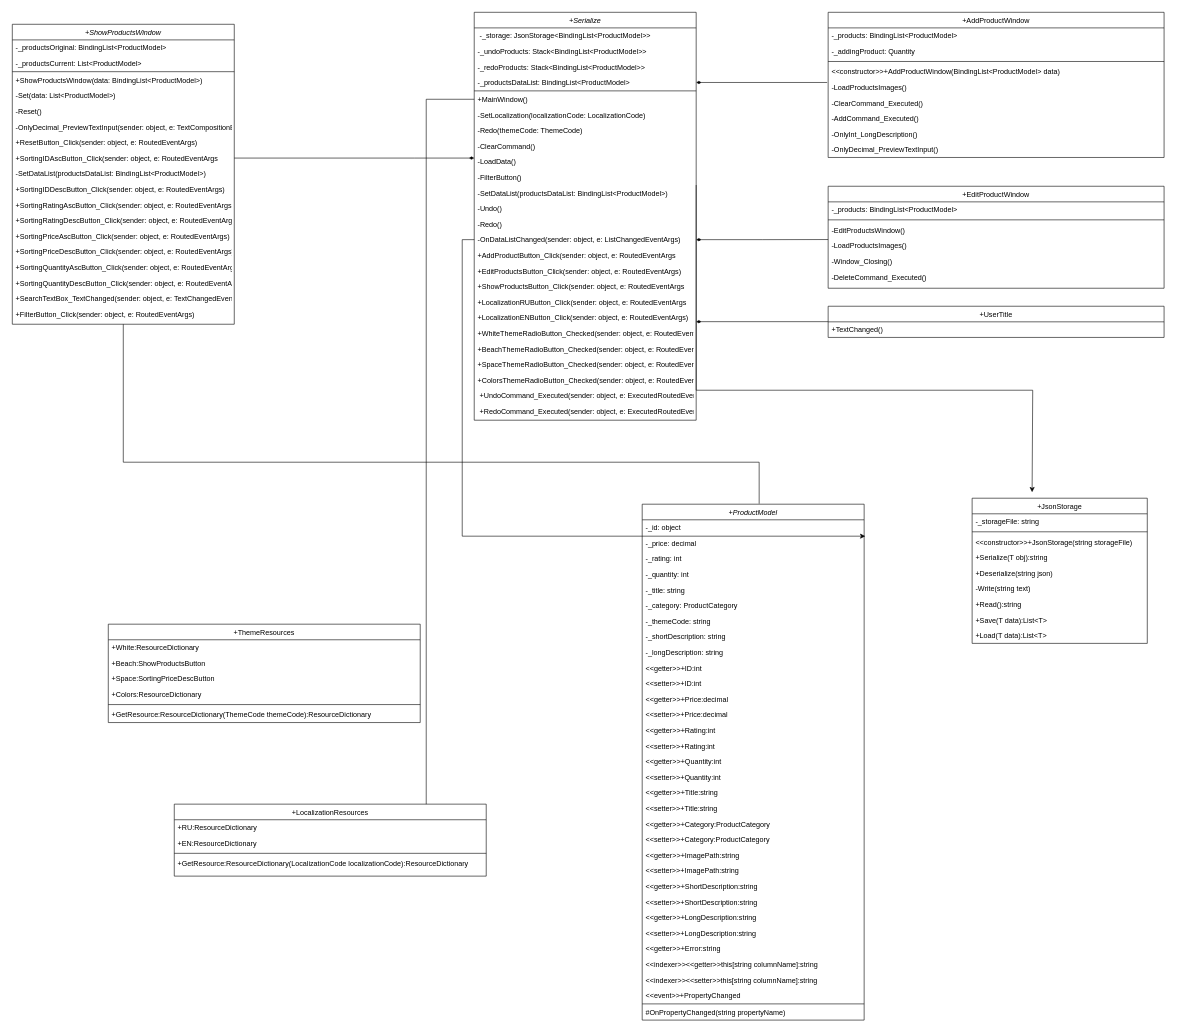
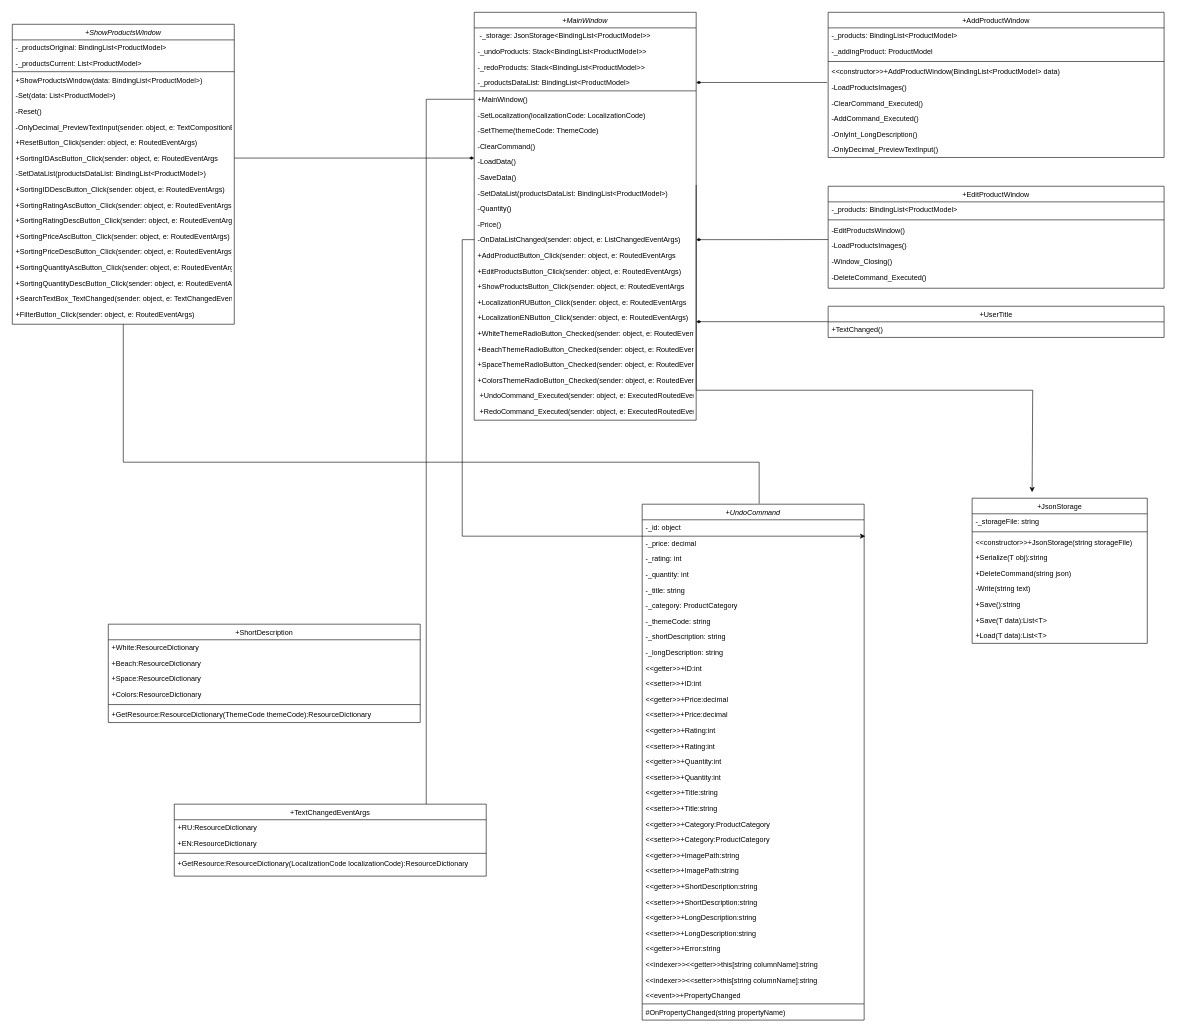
- <mxCell id="75" value="+Serialize" style="swimlane;fontStyle=2;align=center;verticalAlign=top;childLayout=stackLayout;horizontal=1;startSize=26;horizontalStack=0;resizeParent=1;resizeLast=0;collapsible=1;marginBottom=0;rounded=0;shadow=0;strokeWidth=1;" vertex="1" parent="1"><mxGeometry x="790" y="20" width="370" height="680" as="geometry"><mxRectangle x="230" y="140" width="160" height="26" as="alternateBounds" /></mxGeometry></mxCell>
+ <mxCell id="75" value="+MainWindow" style="swimlane;fontStyle=2;align=center;verticalAlign=top;childLayout=stackLayout;horizontal=1;startSize=26;horizontalStack=0;resizeParent=1;resizeLast=0;collapsible=1;marginBottom=0;rounded=0;shadow=0;strokeWidth=1;" vertex="1" parent="1"><mxGeometry x="790" y="20" width="370" height="680" as="geometry"><mxRectangle x="230" y="140" width="160" height="26" as="alternateBounds" /></mxGeometry></mxCell>
- <mxCell id="60" value="-_addingProduct: Quantity" style="text;align=left;verticalAlign=top;spacingLeft=4;spacingRight=4;overflow=hidden;rotatable=0;points=[[0,0.5],[1,0.5]];portConstraint=eastwest;" parent="58" vertex="1"><mxGeometry y="52" width="560" height="26" as="geometry" /></mxCell>
+ <mxCell id="60" value="-_addingProduct: ProductModel" style="text;align=left;verticalAlign=top;spacingLeft=4;spacingRight=4;overflow=hidden;rotatable=0;points=[[0,0.5],[1,0.5]];portConstraint=eastwest;" parent="58" vertex="1"><mxGeometry y="52" width="560" height="26" as="geometry" /></mxCell>
- <mxCell id="83" value="-Redo(themeCode: ThemeCode)" style="text;align=left;verticalAlign=top;spacingLeft=4;spacingRight=4;overflow=hidden;rotatable=0;points=[[0,0.5],[1,0.5]];portConstraint=eastwest;rounded=0;shadow=0;html=0;" vertex="1" parent="75"><mxGeometry y="184" width="370" height="26" as="geometry" /></mxCell>
+ <mxCell id="83" value="-SetTheme(themeCode: ThemeCode)" style="text;align=left;verticalAlign=top;spacingLeft=4;spacingRight=4;overflow=hidden;rotatable=0;points=[[0,0.5],[1,0.5]];portConstraint=eastwest;rounded=0;shadow=0;html=0;" vertex="1" parent="75"><mxGeometry y="184" width="370" height="26" as="geometry" /></mxCell>
- <mxCell id="87" value="-FilterButton()" style="text;align=left;verticalAlign=top;spacingLeft=4;spacingRight=4;overflow=hidden;rotatable=0;points=[[0,0.5],[1,0.5]];portConstraint=eastwest;rounded=0;shadow=0;html=0;" vertex="1" parent="75"><mxGeometry y="262" width="370" height="26" as="geometry" /></mxCell>
+ <mxCell id="87" value="-SaveData()" style="text;align=left;verticalAlign=top;spacingLeft=4;spacingRight=4;overflow=hidden;rotatable=0;points=[[0,0.5],[1,0.5]];portConstraint=eastwest;rounded=0;shadow=0;html=0;" vertex="1" parent="75"><mxGeometry y="262" width="370" height="26" as="geometry" /></mxCell>
- <mxCell id="89" value="-Undo()" style="text;align=left;verticalAlign=top;spacingLeft=4;spacingRight=4;overflow=hidden;rotatable=0;points=[[0,0.5],[1,0.5]];portConstraint=eastwest;rounded=0;shadow=0;html=0;" vertex="1" parent="75"><mxGeometry y="314" width="370" height="26" as="geometry" /></mxCell>
+ <mxCell id="89" value="-Quantity()" style="text;align=left;verticalAlign=top;spacingLeft=4;spacingRight=4;overflow=hidden;rotatable=0;points=[[0,0.5],[1,0.5]];portConstraint=eastwest;rounded=0;shadow=0;html=0;" vertex="1" parent="75"><mxGeometry y="314" width="370" height="26" as="geometry" /></mxCell>
- <mxCell id="90" value="-Redo()" style="text;align=left;verticalAlign=top;spacingLeft=4;spacingRight=4;overflow=hidden;rotatable=0;points=[[0,0.5],[1,0.5]];portConstraint=eastwest;rounded=0;shadow=0;html=0;" vertex="1" parent="75"><mxGeometry y="340" width="370" height="26" as="geometry" /></mxCell>
+ <mxCell id="90" value="-Price()" style="text;align=left;verticalAlign=top;spacingLeft=4;spacingRight=4;overflow=hidden;rotatable=0;points=[[0,0.5],[1,0.5]];portConstraint=eastwest;rounded=0;shadow=0;html=0;" vertex="1" parent="75"><mxGeometry y="340" width="370" height="26" as="geometry" /></mxCell>
- <mxCell id="2" value="+ProductModel" style="swimlane;fontStyle=2;align=center;verticalAlign=top;childLayout=stackLayout;horizontal=1;startSize=26;horizontalStack=0;resizeParent=1;resizeLast=0;collapsible=1;marginBottom=0;rounded=0;shadow=0;strokeWidth=1;" parent="1" vertex="1"><mxGeometry x="1070" y="840" width="370" height="860" as="geometry"><mxRectangle x="230" y="140" width="160" height="26" as="alternateBounds" /></mxGeometry></mxCell>
+ <mxCell id="2" value="+UndoCommand" style="swimlane;fontStyle=2;align=center;verticalAlign=top;childLayout=stackLayout;horizontal=1;startSize=26;horizontalStack=0;resizeParent=1;resizeLast=0;collapsible=1;marginBottom=0;rounded=0;shadow=0;strokeWidth=1;" parent="1" vertex="1"><mxGeometry x="1070" y="840" width="370" height="860" as="geometry"><mxRectangle x="230" y="140" width="160" height="26" as="alternateBounds" /></mxGeometry></mxCell>
- <mxCell id="46" value="+Deserialize(string json)" style="text;align=left;verticalAlign=top;spacingLeft=4;spacingRight=4;overflow=hidden;rotatable=0;points=[[0,0.5],[1,0.5]];portConstraint=eastwest;" parent="41" vertex="1"><mxGeometry y="112" width="292" height="26" as="geometry" /></mxCell>
+ <mxCell id="46" value="+DeleteCommand(string json)" style="text;align=left;verticalAlign=top;spacingLeft=4;spacingRight=4;overflow=hidden;rotatable=0;points=[[0,0.5],[1,0.5]];portConstraint=eastwest;" parent="41" vertex="1"><mxGeometry y="112" width="292" height="26" as="geometry" /></mxCell>
- <mxCell id="48" value="+Read():string" style="text;align=left;verticalAlign=top;spacingLeft=4;spacingRight=4;overflow=hidden;rotatable=0;points=[[0,0.5],[1,0.5]];portConstraint=eastwest;" parent="41" vertex="1"><mxGeometry y="164" width="292" height="26" as="geometry" /></mxCell>
+ <mxCell id="48" value="+Save():string" style="text;align=left;verticalAlign=top;spacingLeft=4;spacingRight=4;overflow=hidden;rotatable=0;points=[[0,0.5],[1,0.5]];portConstraint=eastwest;" parent="41" vertex="1"><mxGeometry y="164" width="292" height="26" as="geometry" /></mxCell>
- <mxCell id="51" value="+ThemeResources" style="swimlane;fontStyle=0;align=center;verticalAlign=top;childLayout=stackLayout;horizontal=1;startSize=26;horizontalStack=0;resizeParent=1;resizeLast=0;collapsible=1;marginBottom=0;rounded=0;shadow=0;strokeWidth=1;" parent="1" vertex="1"><mxGeometry x="180" y="1040" width="520" height="164" as="geometry"><mxRectangle x="340" y="380" width="170" height="26" as="alternateBounds" /></mxGeometry></mxCell>
+ <mxCell id="51" value="+ShortDescription" style="swimlane;fontStyle=0;align=center;verticalAlign=top;childLayout=stackLayout;horizontal=1;startSize=26;horizontalStack=0;resizeParent=1;resizeLast=0;collapsible=1;marginBottom=0;rounded=0;shadow=0;strokeWidth=1;" parent="1" vertex="1"><mxGeometry x="180" y="1040" width="520" height="164" as="geometry"><mxRectangle x="340" y="380" width="170" height="26" as="alternateBounds" /></mxGeometry></mxCell>
- <mxCell id="53" value="+Beach:ShowProductsButton" style="text;align=left;verticalAlign=top;spacingLeft=4;spacingRight=4;overflow=hidden;rotatable=0;points=[[0,0.5],[1,0.5]];portConstraint=eastwest;" parent="51" vertex="1"><mxGeometry y="52" width="520" height="26" as="geometry" /></mxCell>
+ <mxCell id="53" value="+Beach:ResourceDictionary" style="text;align=left;verticalAlign=top;spacingLeft=4;spacingRight=4;overflow=hidden;rotatable=0;points=[[0,0.5],[1,0.5]];portConstraint=eastwest;" parent="51" vertex="1"><mxGeometry y="52" width="520" height="26" as="geometry" /></mxCell>
- <mxCell id="54" value="+Space:SortingPriceDescButton" style="text;align=left;verticalAlign=top;spacingLeft=4;spacingRight=4;overflow=hidden;rotatable=0;points=[[0,0.5],[1,0.5]];portConstraint=eastwest;" parent="51" vertex="1"><mxGeometry y="78" width="520" height="26" as="geometry" /></mxCell>
+ <mxCell id="54" value="+Space:ResourceDictionary" style="text;align=left;verticalAlign=top;spacingLeft=4;spacingRight=4;overflow=hidden;rotatable=0;points=[[0,0.5],[1,0.5]];portConstraint=eastwest;" parent="51" vertex="1"><mxGeometry y="78" width="520" height="26" as="geometry" /></mxCell>
- <mxCell id="36" value="+LocalizationResources" style="swimlane;fontStyle=0;align=center;verticalAlign=top;childLayout=stackLayout;horizontal=1;startSize=26;horizontalStack=0;resizeParent=1;resizeLast=0;collapsible=1;marginBottom=0;rounded=0;shadow=0;strokeWidth=1;" parent="1" vertex="1"><mxGeometry x="290" y="1340" width="520" height="120" as="geometry"><mxRectangle x="340" y="380" width="170" height="26" as="alternateBounds" /></mxGeometry></mxCell>
+ <mxCell id="36" value="+TextChangedEventArgs" style="swimlane;fontStyle=0;align=center;verticalAlign=top;childLayout=stackLayout;horizontal=1;startSize=26;horizontalStack=0;resizeParent=1;resizeLast=0;collapsible=1;marginBottom=0;rounded=0;shadow=0;strokeWidth=1;" parent="1" vertex="1"><mxGeometry x="290" y="1340" width="520" height="120" as="geometry"><mxRectangle x="340" y="380" width="170" height="26" as="alternateBounds" /></mxGeometry></mxCell>
